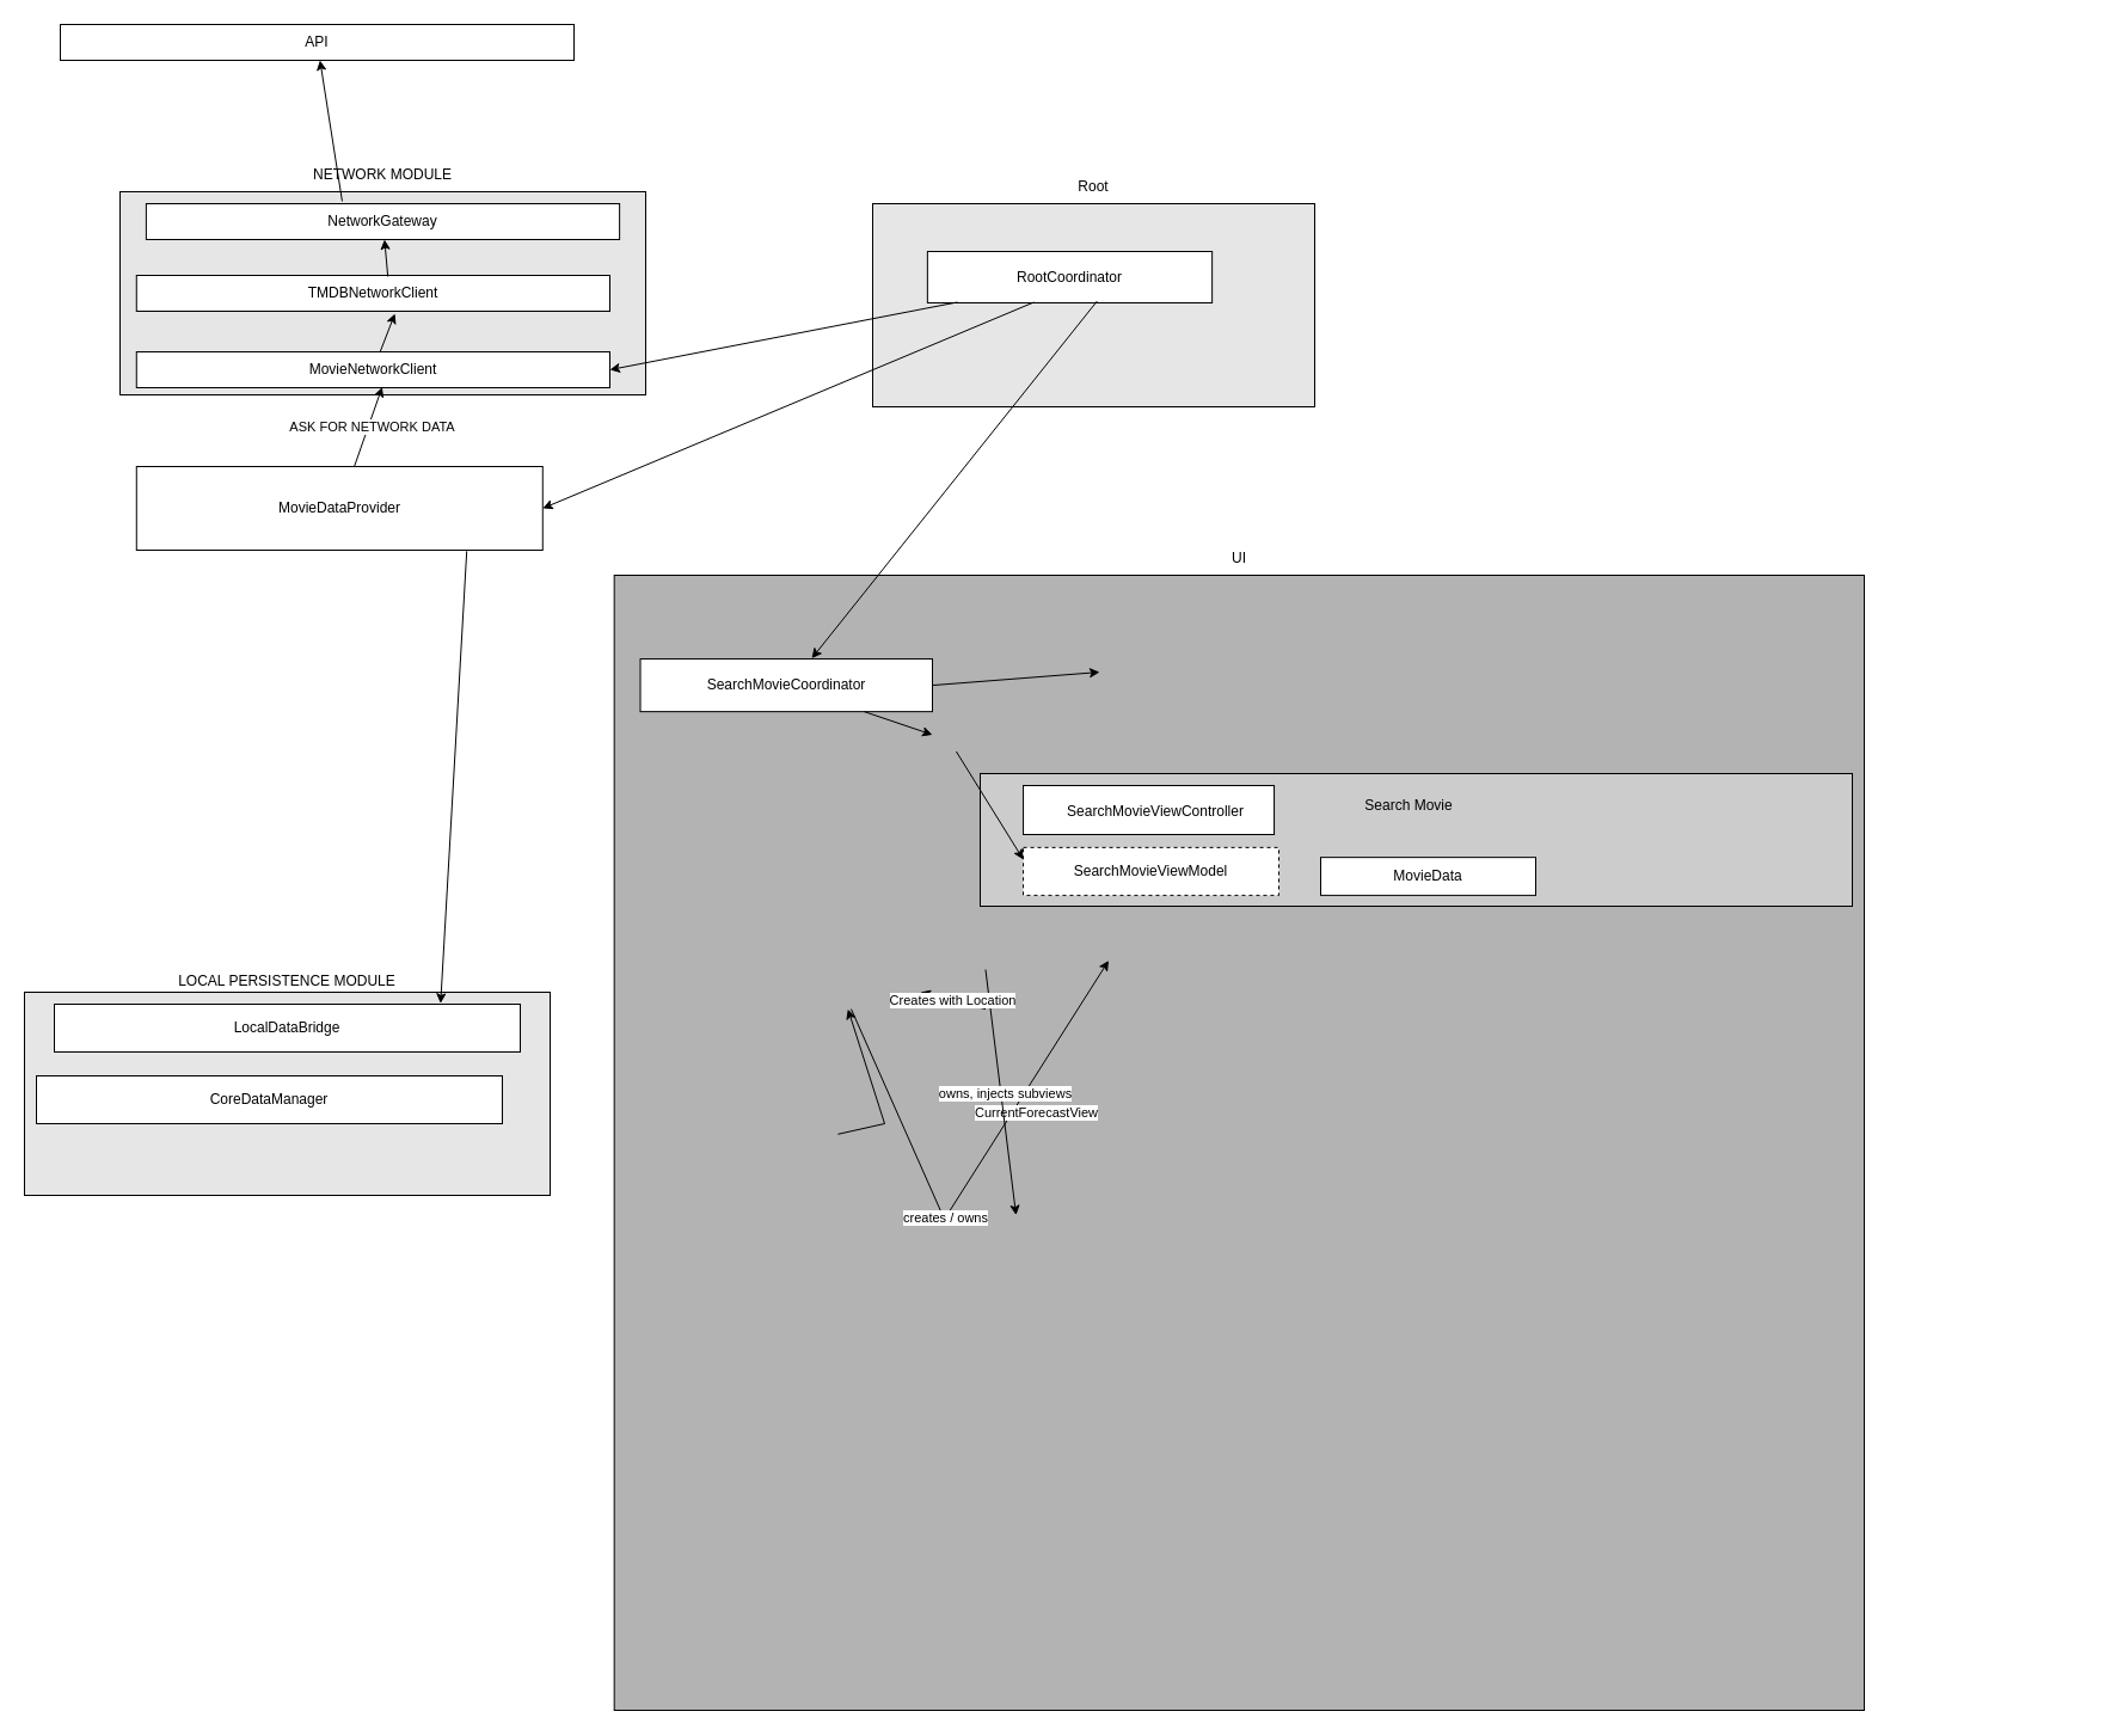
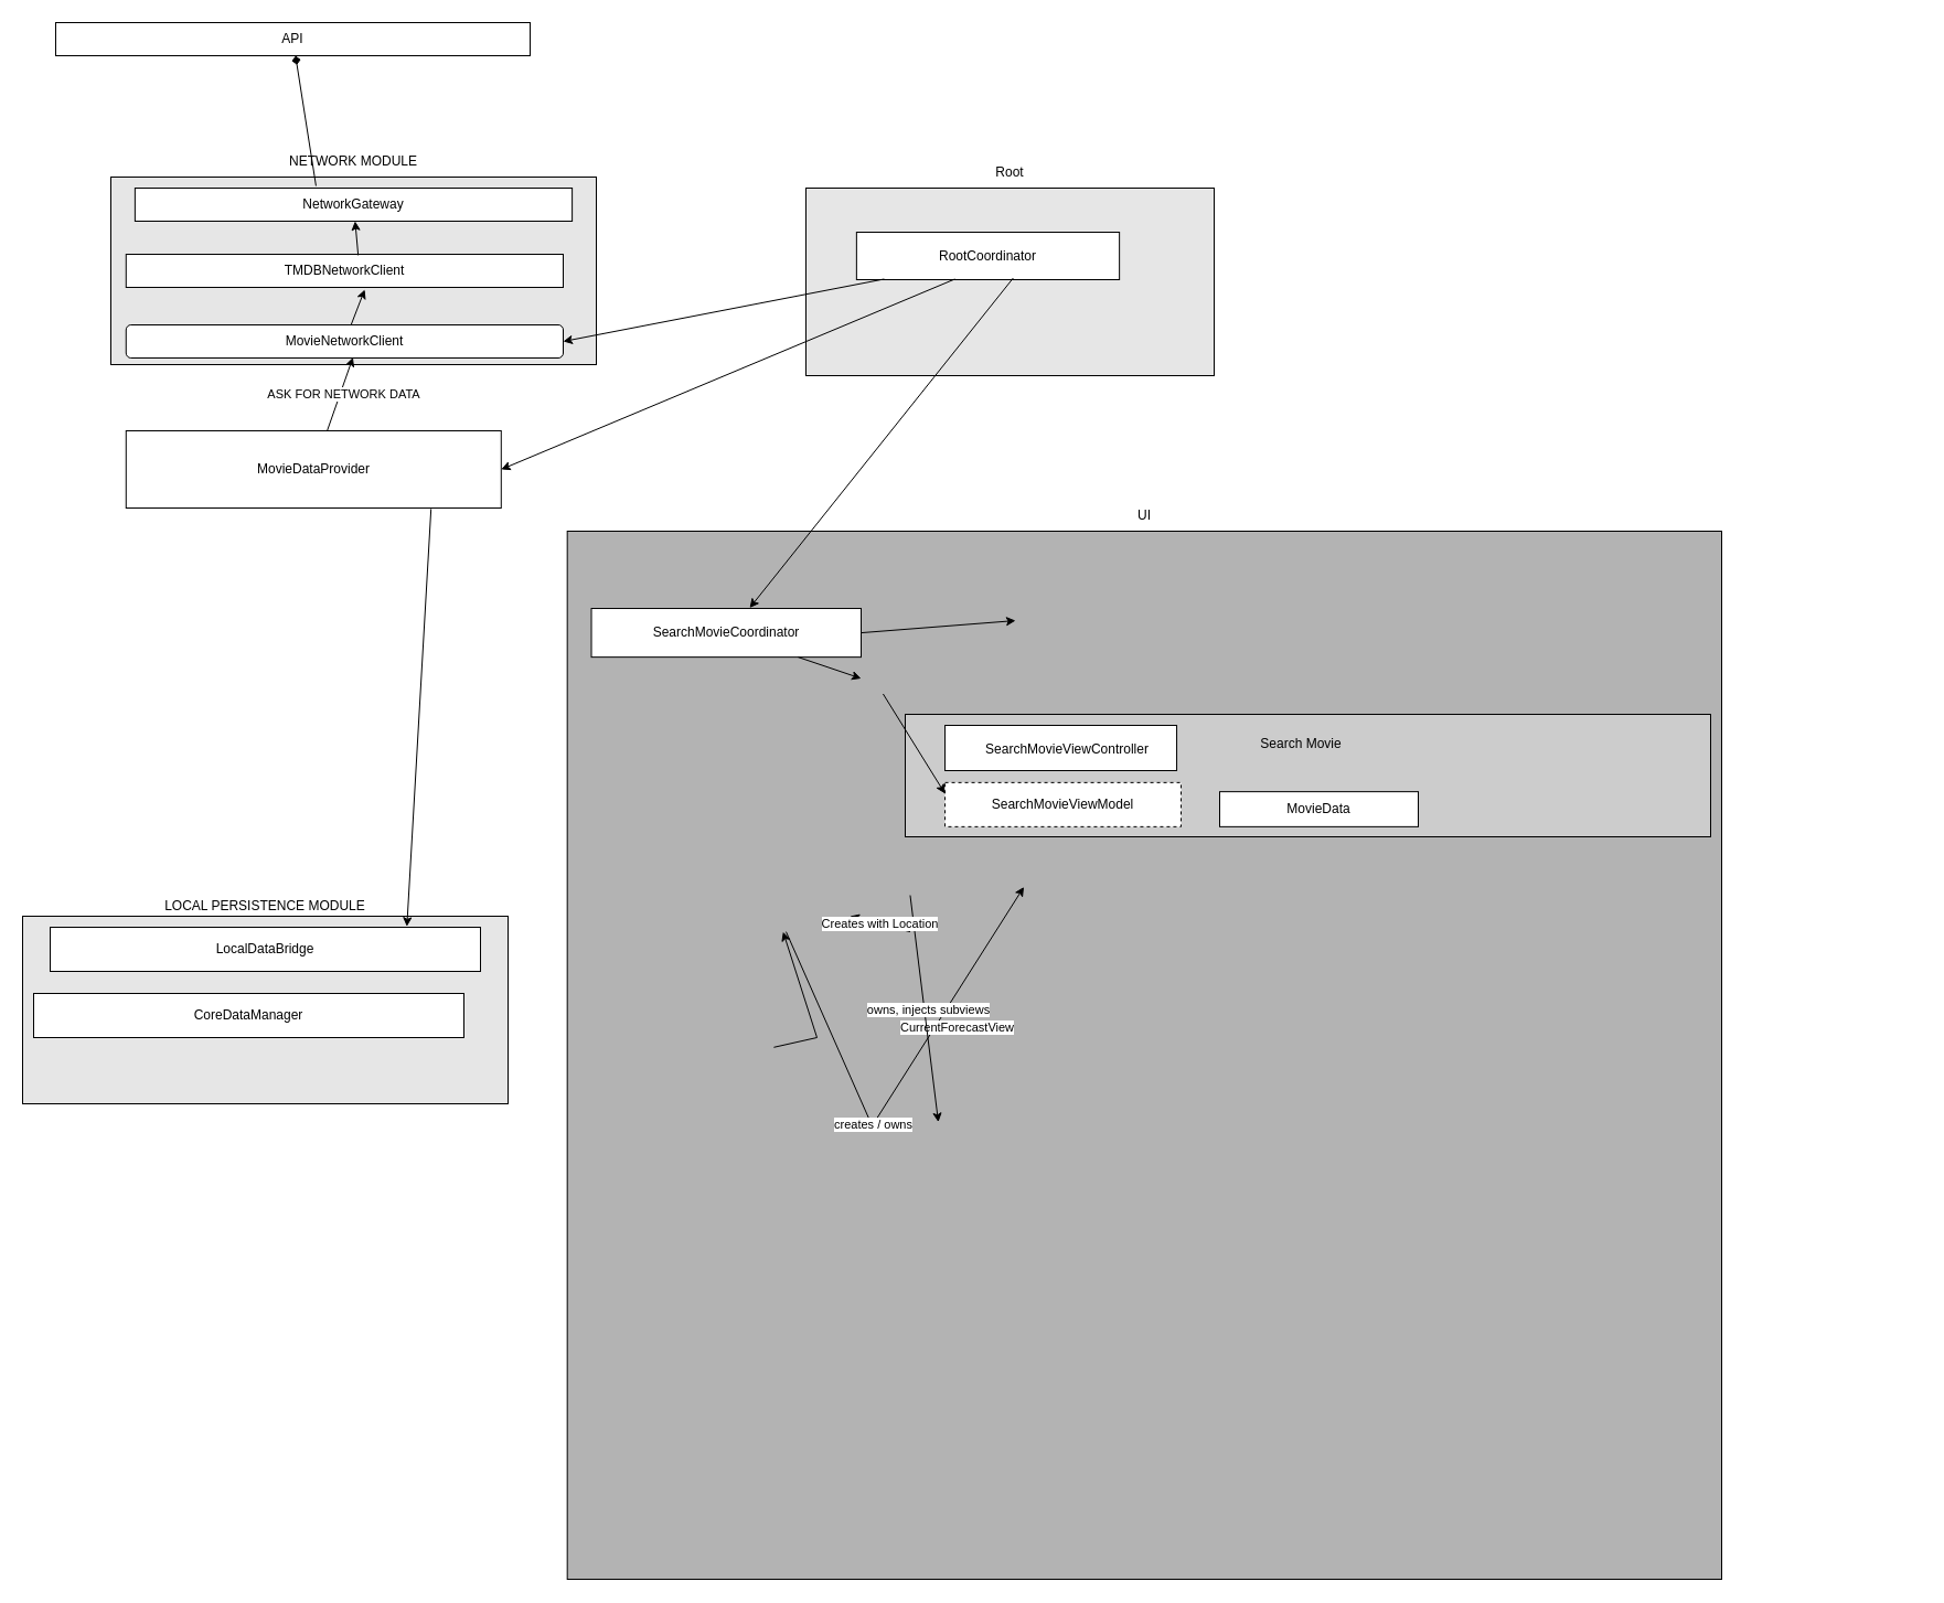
- <mxCell id="34" value="" style="endArrow=classic;html=1;rounded=0;exitX=0.414;exitY=-0.067;exitDx=0;exitDy=0;exitPerimeter=0;" parent="1" source="5" target="10" edge="1"><mxGeometry width="50" height="50" relative="1" as="geometry"><mxPoint x="245" y="380" as="sourcePoint" /><mxPoint x="245" y="366" as="targetPoint" /></mxGeometry></mxCell>
+ <mxCell id="34" value="" style="endArrow=diamond;html=1;rounded=0;exitX=0.414;exitY=-0.067;exitDx=0;exitDy=0;exitPerimeter=0;" parent="1" source="5" target="10" edge="1"><mxGeometry width="50" height="50" relative="1" as="geometry"><mxPoint x="245" y="380" as="sourcePoint" /><mxPoint x="245" y="366" as="targetPoint" /></mxGeometry></mxCell>
- <mxCell id="6" value="MovieNetworkClient" style="rounded=0;whiteSpace=wrap;html=1;" parent="3" vertex="1"><mxGeometry x="13.78" y="124" width="396.22" height="30" as="geometry" /></mxCell>
+ <mxCell id="6" value="MovieNetworkClient" style="whiteSpace=wrap;html=1;rounded=1;" parent="3" vertex="1"><mxGeometry x="13.78" y="124" width="396.22" height="30" as="geometry" /></mxCell>
